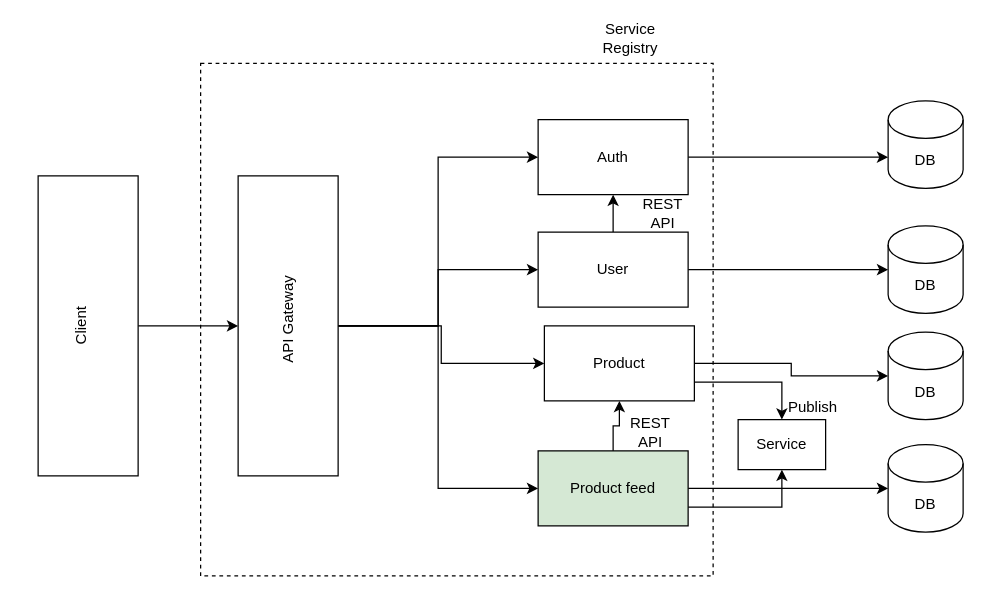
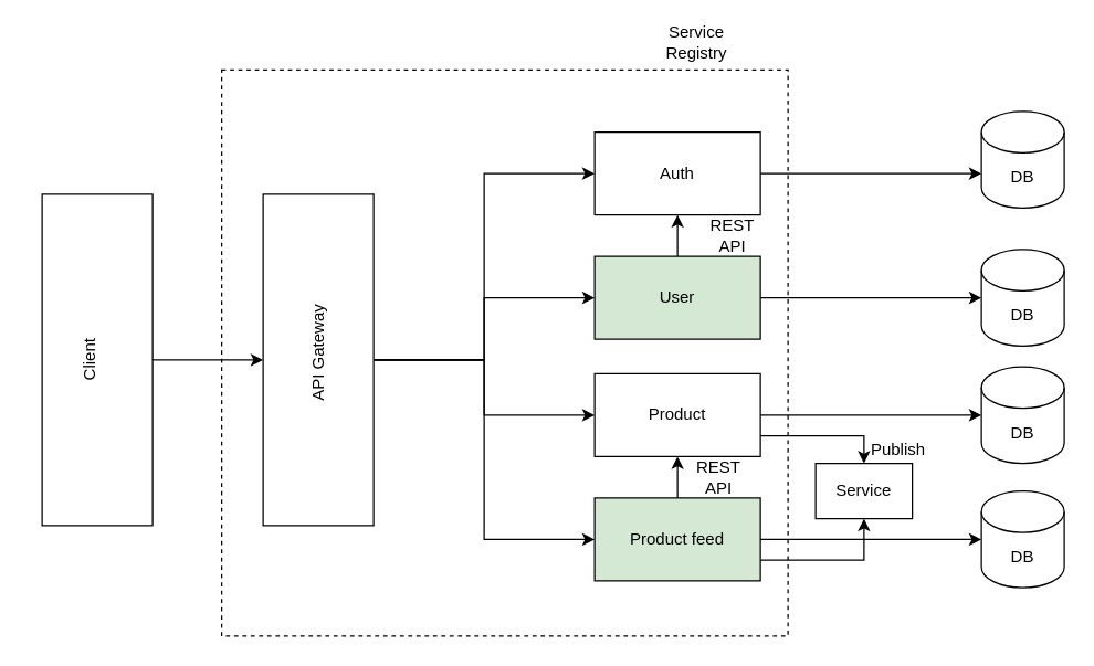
- <mxCell id="12" value="User" style="rounded=0;whiteSpace=wrap;html=1;" vertex="1" parent="1"><mxGeometry x="430" y="185" width="120" height="60" as="geometry" /></mxCell>
+ <mxCell id="12" value="User" style="rounded=0;whiteSpace=wrap;html=1;fillColor=#d5e8d4;" vertex="1" parent="1"><mxGeometry x="430" y="185" width="120" height="60" as="geometry" /></mxCell>
- <mxCell id="15" value="Product" style="rounded=0;whiteSpace=wrap;html=1;" vertex="1" parent="1"><mxGeometry x="435" y="260" width="120" height="60" as="geometry" /></mxCell>
+ <mxCell id="15" value="Product" style="rounded=0;whiteSpace=wrap;html=1;" vertex="1" parent="1"><mxGeometry x="430" y="270" width="120" height="60" as="geometry" /></mxCell>
